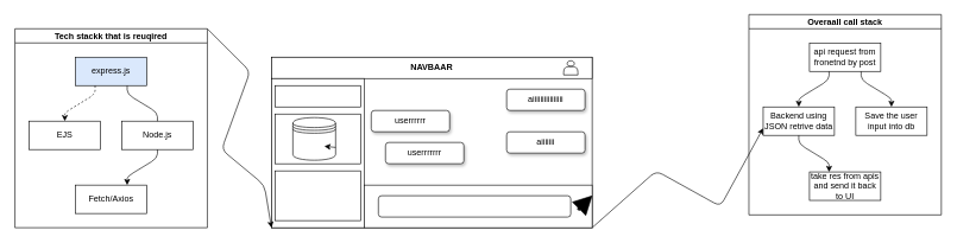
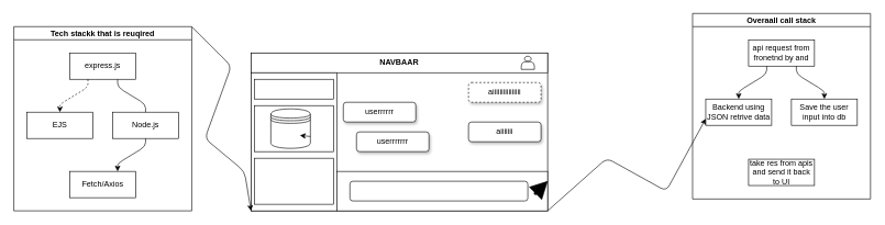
- <mxCell id="21" value="api request from fronetnd by post" style="whiteSpace=wrap;html=1;" vertex="1" parent="20"><mxGeometry x="85" y="40" width="100" height="40" as="geometry" /></mxCell>
+ <mxCell id="21" value="api request from fronetnd by and" style="whiteSpace=wrap;html=1;" vertex="1" parent="20"><mxGeometry x="85" y="40" width="100" height="40" as="geometry" /></mxCell>
- <mxCell id="30" value="express.js" style="whiteSpace=wrap;html=1;fillColor=#dae8fc;" vertex="1" parent="29"><mxGeometry x="85" y="40" width="100" height="40" as="geometry" /></mxCell>
+ <mxCell id="30" value="express.js" style="whiteSpace=wrap;html=1;" vertex="1" parent="29"><mxGeometry x="85" y="40" width="100" height="40" as="geometry" /></mxCell>
- <mxCell id="11" value="aiiiiiiiiiiiiiiii" style="rounded=1;whiteSpace=wrap;html=1;shadow=1;" parent="1" vertex="1"><mxGeometry x="710" y="125" width="110" height="30" as="geometry" /></mxCell>
+ <mxCell id="11" value="aiiiiiiiiiiiiiiii" style="rounded=1;whiteSpace=wrap;html=1;shadow=1;dashed=1;" parent="1" vertex="1"><mxGeometry x="710" y="125" width="110" height="30" as="geometry" /></mxCell>
- <mxCell id="27" value="" style="html=1;rounded=1;curved=0;sourcePerimeterSpacing=0;targetPerimeterSpacing=0;startSize=6;endSize=6;noEdgeStyle=1;orthogonal=1;" edge="1" parent="20" source="22" target="26"><mxGeometry relative="1" as="geometry"><Array as="points"><mxPoint x="70" y="182" /><mxPoint x="112.5" y="208" /></Array></mxGeometry></mxCell>
